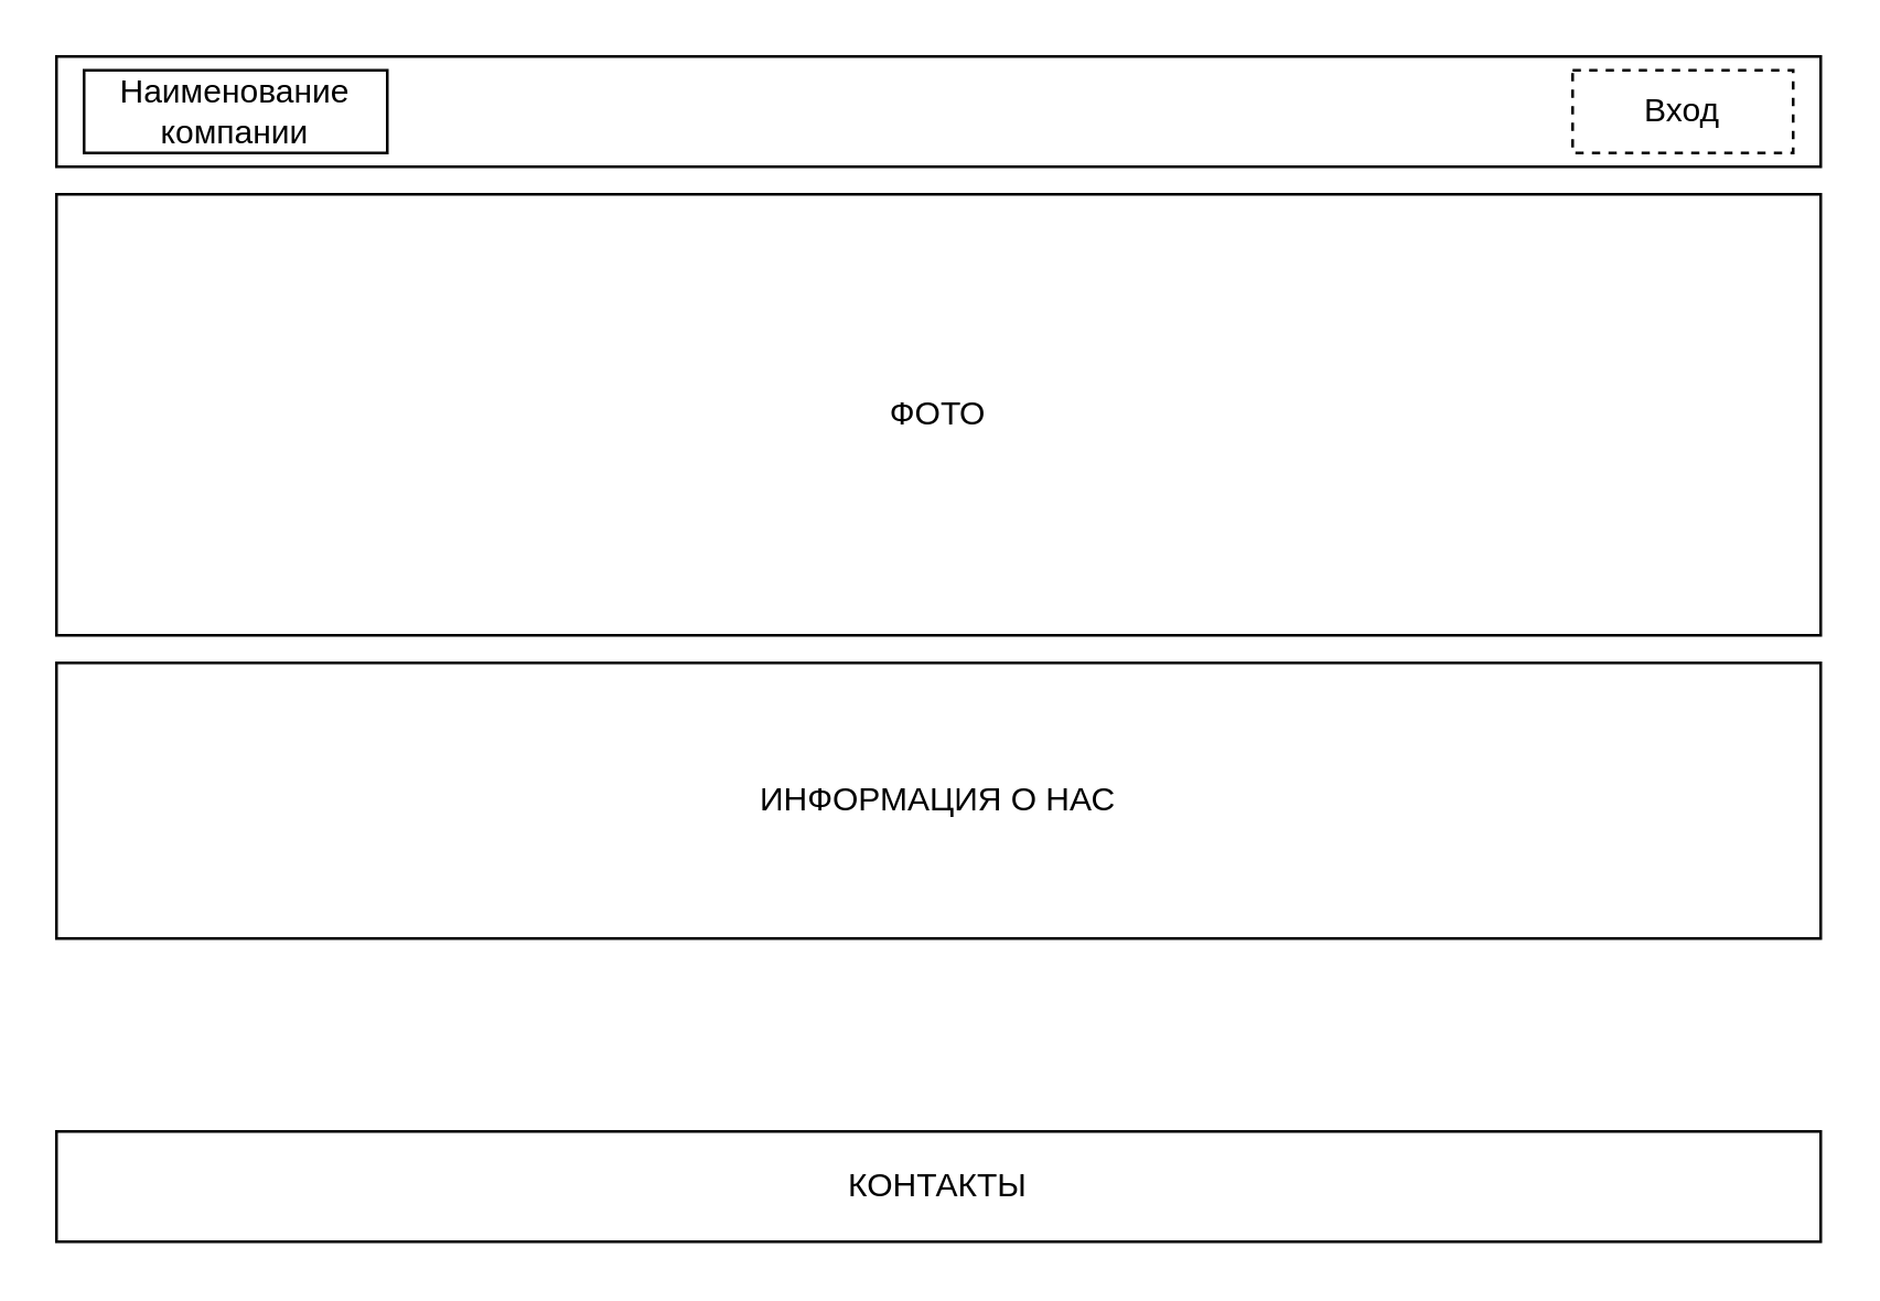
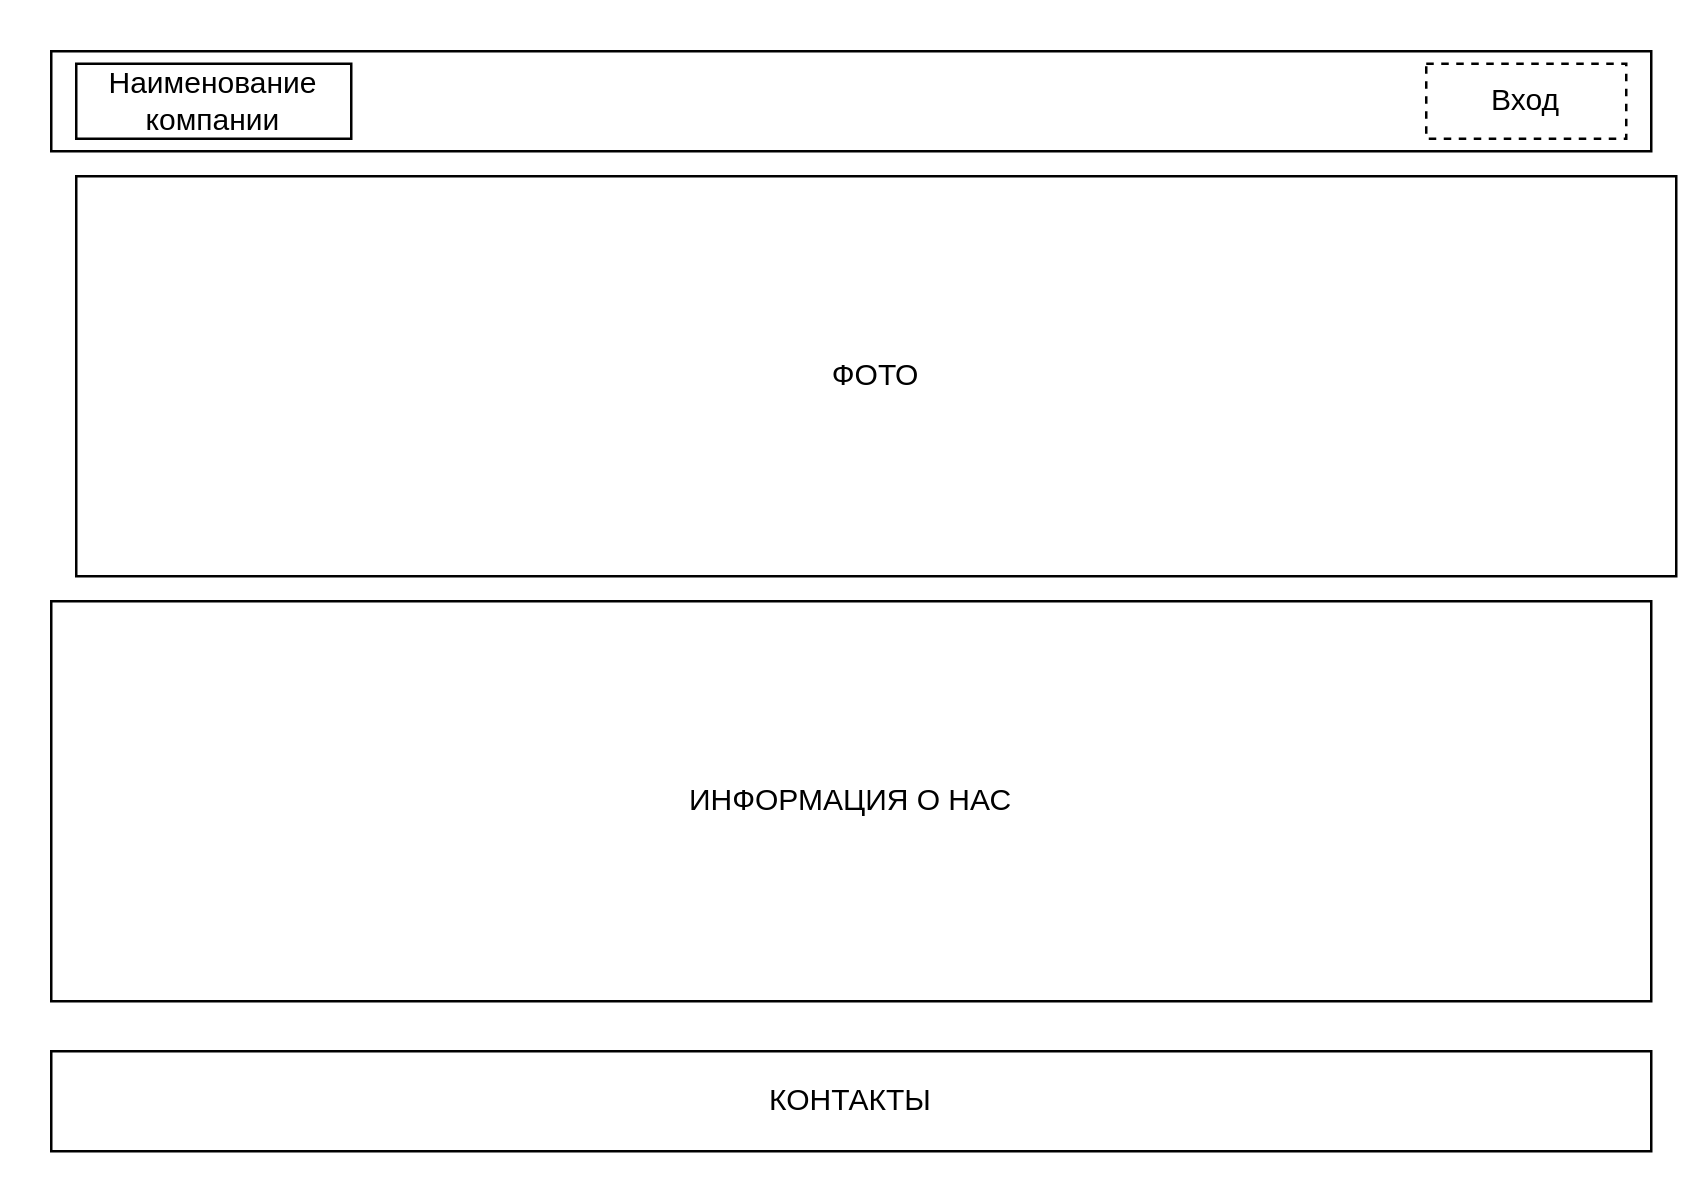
- <mxCell id="5" value="ФОТО" style="rounded=0;whiteSpace=wrap;html=1;" vertex="1" parent="1"><mxGeometry x="20" y="70" width="640" height="160" as="geometry" /></mxCell>
+ <mxCell id="5" value="ФОТО" style="rounded=0;whiteSpace=wrap;html=1;" vertex="1" parent="1"><mxGeometry x="30" y="70" width="640" height="160" as="geometry" /></mxCell>
- <mxCell id="6" value="ИНФОРМАЦИЯ О НАС" style="rounded=0;whiteSpace=wrap;html=1;" vertex="1" parent="1"><mxGeometry x="20" y="240" width="640" height="100" as="geometry" /></mxCell>
+ <mxCell id="6" value="ИНФОРМАЦИЯ О НАС" style="rounded=0;whiteSpace=wrap;html=1;" vertex="1" parent="1"><mxGeometry x="20" y="240" width="640" height="160" as="geometry" /></mxCell>
- <mxCell id="7" value="КОНТАКТЫ" style="rounded=0;whiteSpace=wrap;html=1;" vertex="1" parent="1"><mxGeometry x="20" y="410" width="640" height="40" as="geometry" /></mxCell>
+ <mxCell id="7" value="КОНТАКТЫ" style="rounded=0;whiteSpace=wrap;html=1;" vertex="1" parent="1"><mxGeometry x="20" y="420" width="640" height="40" as="geometry" /></mxCell>
